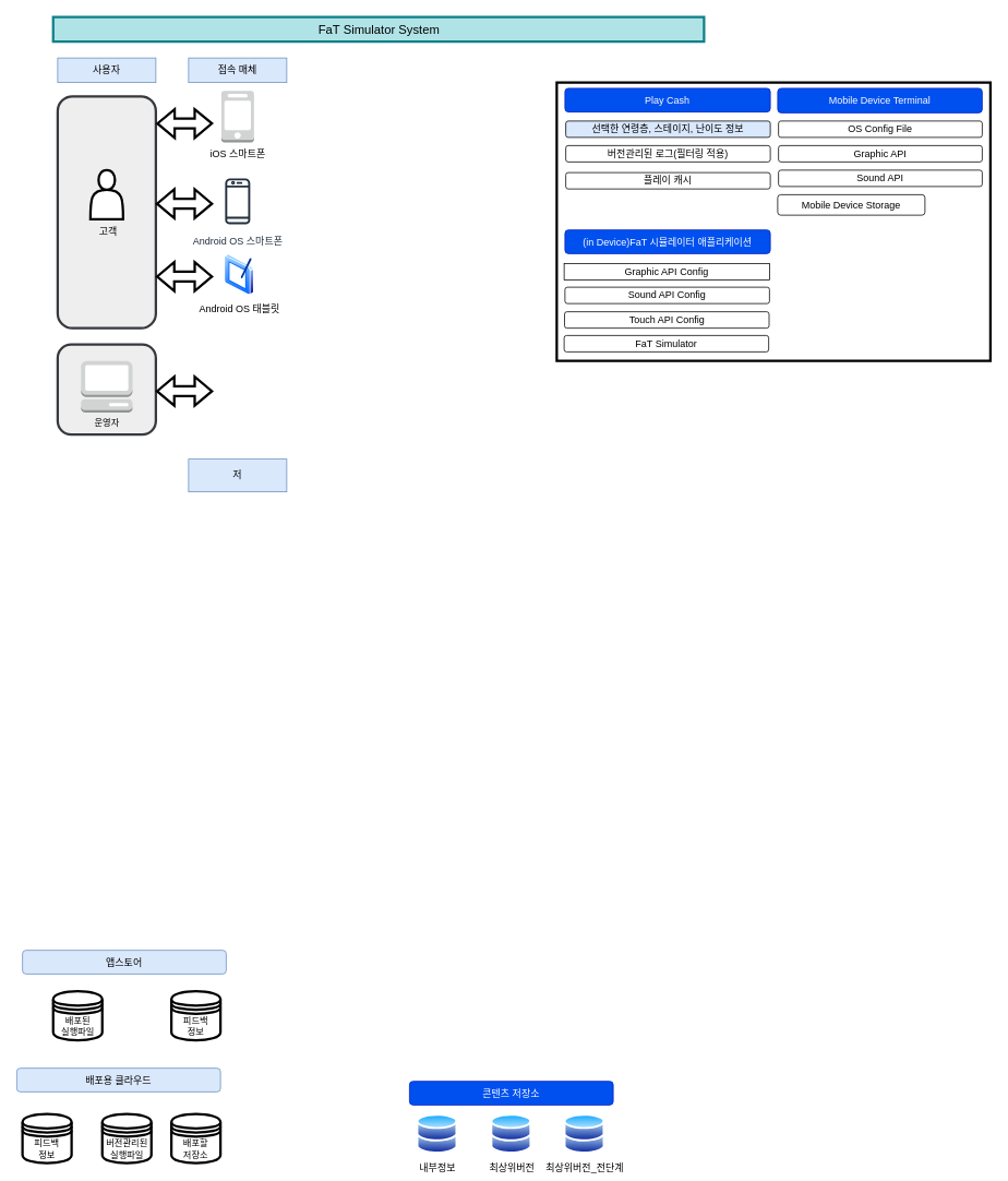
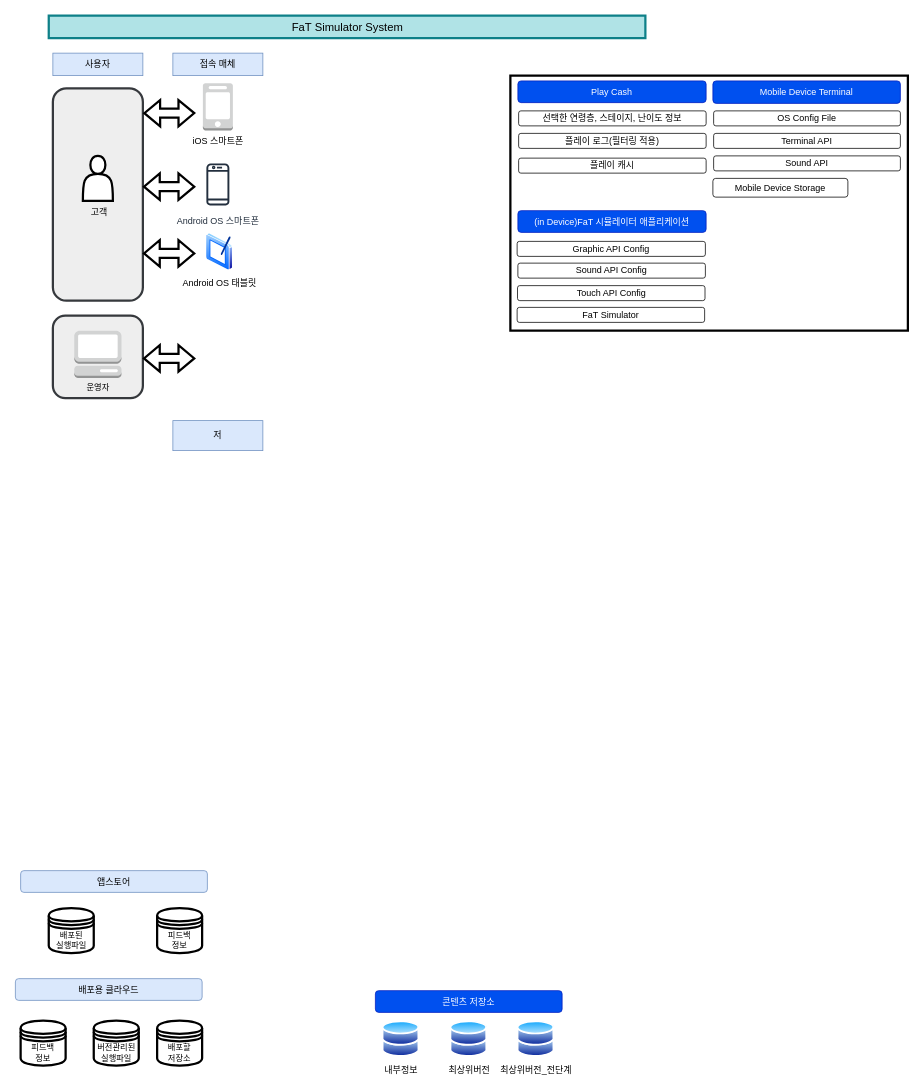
- <mxCell id="25" value="선택한 연령층, 스테이지, 난이도 정보" style="rounded=1;whiteSpace=wrap;html=1;fillColor=#dae8fc;" parent="1" vertex="1"><mxGeometry x="691" y="147" width="250" height="20" as="geometry" /></mxCell>
+ <mxCell id="25" value="선택한 연령층, 스테이지, 난이도 정보" style="rounded=1;whiteSpace=wrap;html=1;" parent="1" vertex="1"><mxGeometry x="691" y="147" width="250" height="20" as="geometry" /></mxCell>
- <mxCell id="26" value="버전관리된 로그(필터링 적용)" style="rounded=1;whiteSpace=wrap;html=1;" parent="1" vertex="1"><mxGeometry x="691" y="177" width="250" height="20" as="geometry" /></mxCell>
+ <mxCell id="26" value="플레이 로그(필터링 적용)" style="rounded=1;whiteSpace=wrap;html=1;" parent="1" vertex="1"><mxGeometry x="691" y="177" width="250" height="20" as="geometry" /></mxCell>
- <mxCell id="9" value="Graphic API" style="rounded=1;whiteSpace=wrap;html=1;" parent="1" vertex="1"><mxGeometry x="951" y="177" width="249" height="20" as="geometry" /></mxCell>
+ <mxCell id="9" value="Terminal API" style="rounded=1;whiteSpace=wrap;html=1;" parent="1" vertex="1"><mxGeometry x="951" y="177" width="249" height="20" as="geometry" /></mxCell>
- <mxCell id="15" value="Graphic API Config" style="whiteSpace=wrap;html=1;rounded=0;" parent="1" vertex="1"><mxGeometry x="689" y="321" width="251" height="20" as="geometry" /></mxCell>
+ <mxCell id="15" value="Graphic API Config" style="rounded=1;whiteSpace=wrap;html=1;" parent="1" vertex="1"><mxGeometry x="689" y="321" width="251" height="20" as="geometry" /></mxCell>
